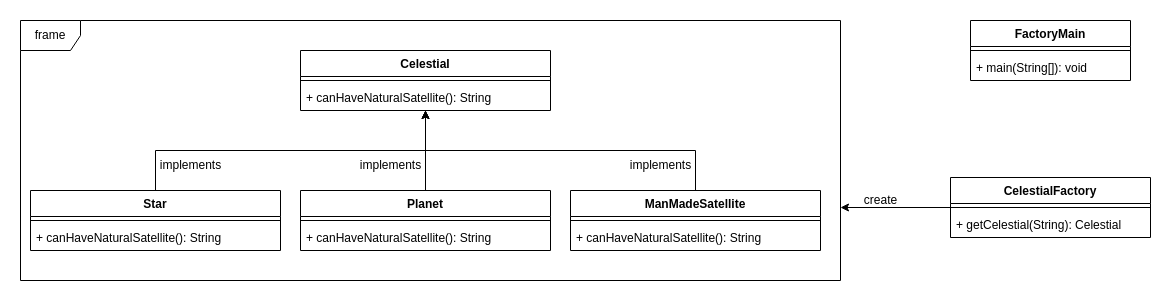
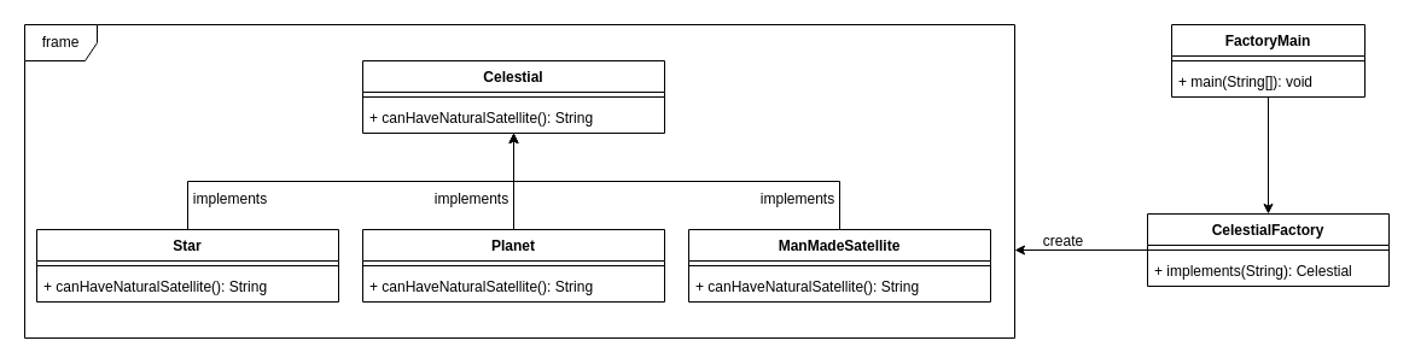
+ <mxCell id="26" style="edgeStyle=orthogonalEdgeStyle;rounded=0;orthogonalLoop=1;jettySize=auto;html=1;entryX=0.5;entryY=0;entryDx=0;entryDy=0;" edge="1" parent="1" source="27" target="22"><mxGeometry relative="1" as="geometry" /></mxCell>
- <mxCell id="24" value="+ getCelestial(String): Celestial" style="text;strokeColor=none;fillColor=none;align=left;verticalAlign=top;spacingLeft=4;spacingRight=4;overflow=hidden;rotatable=0;points=[[0,0.5],[1,0.5]];portConstraint=eastwest;" vertex="1" parent="22"><mxGeometry y="34" width="200" height="26" as="geometry" /></mxCell>
+ <mxCell id="24" value="+ implements(String): Celestial" style="text;strokeColor=none;fillColor=none;align=left;verticalAlign=top;spacingLeft=4;spacingRight=4;overflow=hidden;rotatable=0;points=[[0,0.5],[1,0.5]];portConstraint=eastwest;" vertex="1" parent="22"><mxGeometry y="34" width="200" height="26" as="geometry" /></mxCell>
